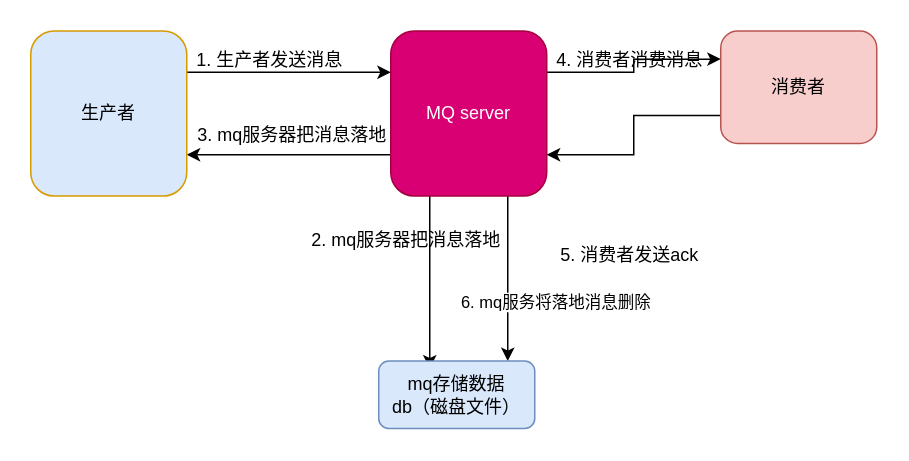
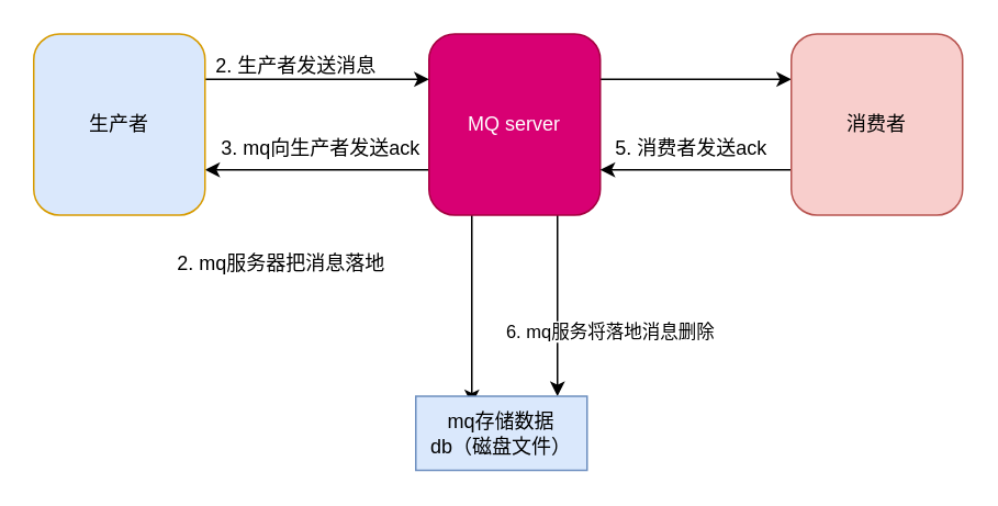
- <mxCell id="8" value="1. 生产者发送消息" style="text;html=1;align=center;verticalAlign=middle;resizable=0;points=[];autosize=1;" vertex="1" parent="1"><mxGeometry x="124" y="30" width="110" height="20" as="geometry" /></mxCell>
+ <mxCell id="8" value="2. 生产者发送消息" style="text;html=1;align=center;verticalAlign=middle;resizable=0;points=[];autosize=1;" vertex="1" parent="1"><mxGeometry x="124" y="30" width="110" height="20" as="geometry" /></mxCell>
- <mxCell id="16" value="4. 消费者消费消息" style="text;html=1;align=center;verticalAlign=middle;resizable=0;points=[];autosize=1;" vertex="1" parent="1"><mxGeometry x="364" y="30" width="110" height="20" as="geometry" /></mxCell>
- <mxCell id="13" value="消费者" style="rounded=1;whiteSpace=wrap;html=1;fillColor=#f8cecc;strokeColor=#b85450;" vertex="1" parent="1"><mxGeometry x="480" y="20" width="104" height="75" as="geometry" /></mxCell>
+ <mxCell id="13" value="消费者" style="rounded=1;whiteSpace=wrap;html=1;fillColor=#f8cecc;strokeColor=#b85450;" vertex="1" parent="1"><mxGeometry x="480" y="20" width="104" height="110" as="geometry" /></mxCell>
- <mxCell id="15" value="3. mq服务器把消息落地" style="text;html=1;align=center;verticalAlign=middle;resizable=0;points=[];autosize=1;" vertex="1" parent="1"><mxGeometry x="124" y="80" width="140" height="20" as="geometry" /></mxCell>
+ <mxCell id="15" value="3. mq向生产者发送ack" style="text;html=1;align=center;verticalAlign=middle;resizable=0;points=[];autosize=1;" vertex="1" parent="1"><mxGeometry x="124" y="80" width="140" height="20" as="geometry" /></mxCell>
- <mxCell id="9" value="2. mq服务器把消息落地" style="text;html=1;align=center;verticalAlign=middle;resizable=0;points=[];autosize=1;" vertex="1" parent="1"><mxGeometry x="200" y="150" width="140" height="20" as="geometry" /></mxCell>
+ <mxCell id="9" value="2. mq服务器把消息落地" style="text;html=1;align=center;verticalAlign=middle;resizable=0;points=[];autosize=1;" vertex="1" parent="1"><mxGeometry x="100" y="150" width="140" height="20" as="geometry" /></mxCell>
- <mxCell id="17" value="5. 消费者发送ack" style="text;html=1;align=center;verticalAlign=middle;resizable=0;points=[];autosize=1;" vertex="1" parent="1"><mxGeometry x="364" y="160" width="110" height="20" as="geometry" /></mxCell>
+ <mxCell id="17" value="5. 消费者发送ack" style="text;html=1;align=center;verticalAlign=middle;resizable=0;points=[];autosize=1;" vertex="1" parent="1"><mxGeometry x="364" y="80" width="110" height="20" as="geometry" /></mxCell>
- <mxCell id="14" value="mq存储数据&lt;br&gt;db（磁盘文件）" style="rounded=1;whiteSpace=wrap;html=1;fillColor=#dae8fc;strokeColor=#6c8ebf;" vertex="1" parent="1"><mxGeometry x="252" y="240" width="104" height="45" as="geometry" /></mxCell>
+ <mxCell id="14" value="mq存储数据&lt;br&gt;db（磁盘文件）" style="whiteSpace=wrap;html=1;fillColor=#dae8fc;strokeColor=#6c8ebf;rounded=0;" vertex="1" parent="1"><mxGeometry x="252" y="240" width="104" height="45" as="geometry" /></mxCell>
